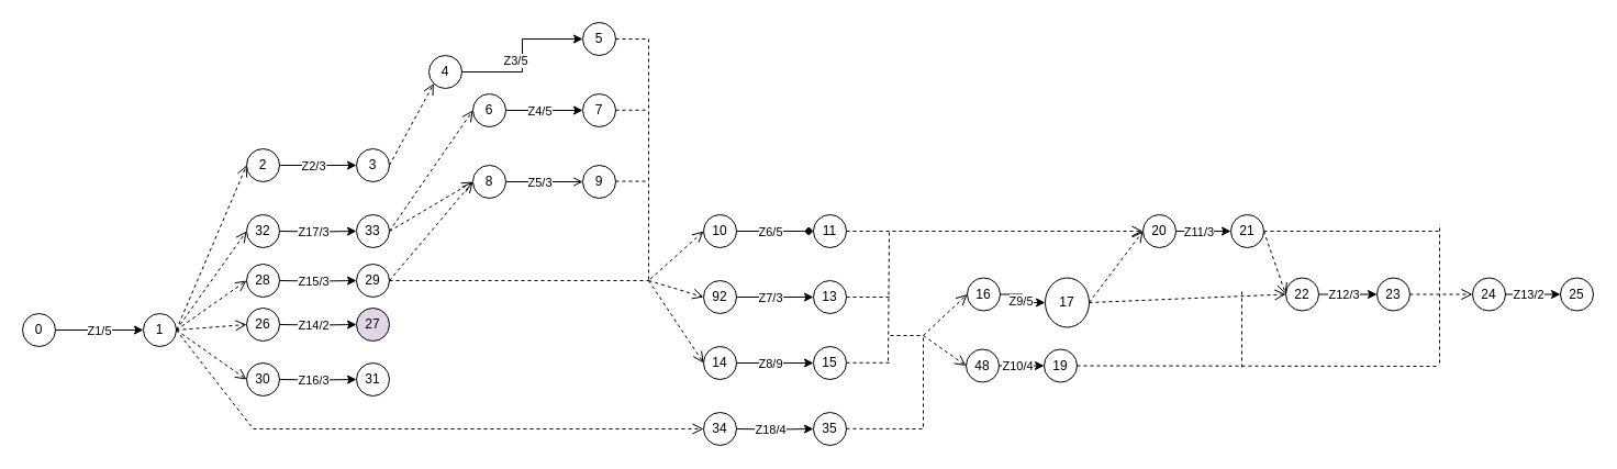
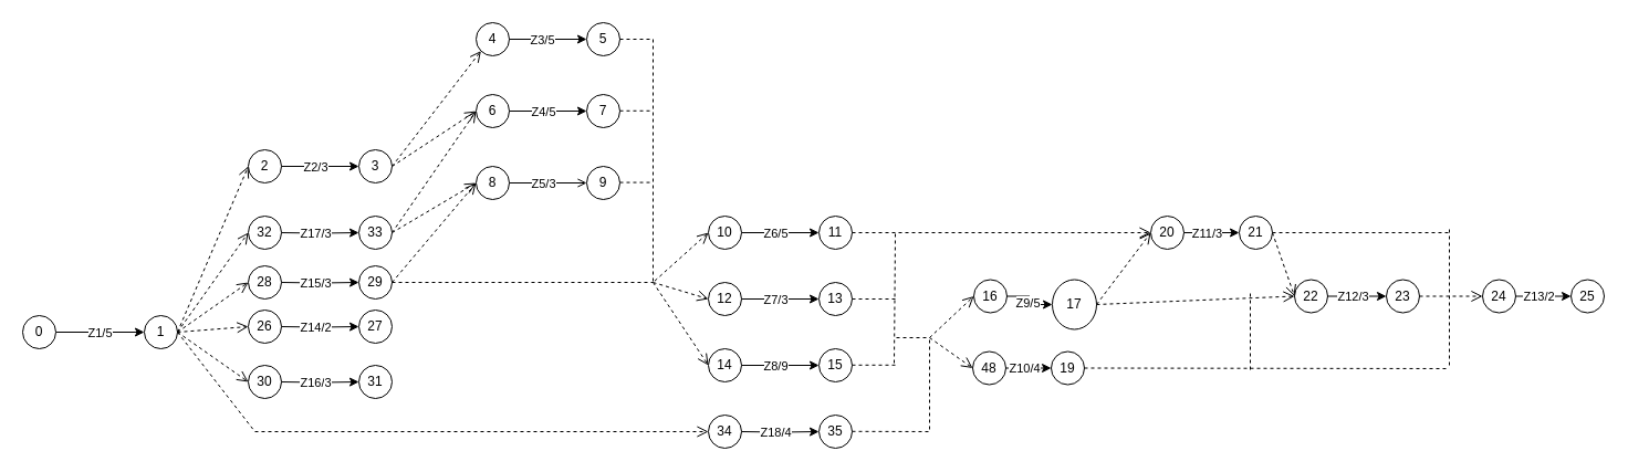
- <mxCell id="10" value="4" style="ellipse;whiteSpace=wrap;html=1;aspect=fixed;" vertex="1" parent="1"><mxGeometry x="390" y="50" width="30" height="30" as="geometry" /></mxCell>
+ <mxCell id="10" value="4" style="ellipse;whiteSpace=wrap;html=1;aspect=fixed;" vertex="1" parent="1"><mxGeometry x="430" y="20" width="30" height="30" as="geometry" /></mxCell>
+ <mxCell id="13" value="&lt;div&gt;&lt;br&gt;&lt;/div&gt;&lt;div&gt;&lt;br&gt;&lt;/div&gt;" style="html=1;verticalAlign=bottom;endArrow=open;dashed=1;endSize=8;curved=0;rounded=0;exitX=1;exitY=0.5;exitDx=0;exitDy=0;entryX=0;entryY=0.5;entryDx=0;entryDy=0;" edge="1" parent="1" source="7" target="11"><mxGeometry relative="1" as="geometry"><mxPoint x="360" y="149" as="sourcePoint" /><mxPoint x="418.393" y="169.393" as="targetPoint" /></mxGeometry></mxCell>
- <mxCell id="58" style="edgeStyle=orthogonalEdgeStyle;rounded=0;orthogonalLoop=1;jettySize=auto;html=1;exitX=1;exitY=0.5;exitDx=0;exitDy=0;entryX=0;entryY=0.5;entryDx=0;entryDy=0;endArrow=diamond;" edge="1" parent="1" source="56" target="57"><mxGeometry relative="1" as="geometry"><mxPoint x="670" y="210" as="sourcePoint" /><mxPoint x="580" y="220" as="targetPoint" /></mxGeometry></mxCell>
+ <mxCell id="58" style="edgeStyle=orthogonalEdgeStyle;rounded=0;orthogonalLoop=1;jettySize=auto;html=1;exitX=1;exitY=0.5;exitDx=0;exitDy=0;entryX=0;entryY=0.5;entryDx=0;entryDy=0;" edge="1" parent="1" source="56" target="57"><mxGeometry relative="1" as="geometry"><mxPoint x="670" y="210" as="sourcePoint" /><mxPoint x="580" y="220" as="targetPoint" /></mxGeometry></mxCell>
- <mxCell id="47" value="92" style="ellipse;whiteSpace=wrap;html=1;aspect=fixed;" vertex="1" parent="1"><mxGeometry x="640" y="255" width="30" height="30" as="geometry" /></mxCell>
+ <mxCell id="47" value="12" style="ellipse;whiteSpace=wrap;html=1;aspect=fixed;" vertex="1" parent="1"><mxGeometry x="640" y="255" width="30" height="30" as="geometry" /></mxCell>
- <mxCell id="24" value="27" style="ellipse;whiteSpace=wrap;html=1;aspect=fixed;fillColor=#e1d5e7;" vertex="1" parent="1"><mxGeometry x="324" y="280" width="30" height="30" as="geometry" /></mxCell>
+ <mxCell id="24" value="27" style="ellipse;whiteSpace=wrap;html=1;aspect=fixed;" vertex="1" parent="1"><mxGeometry x="324" y="280" width="30" height="30" as="geometry" /></mxCell>
